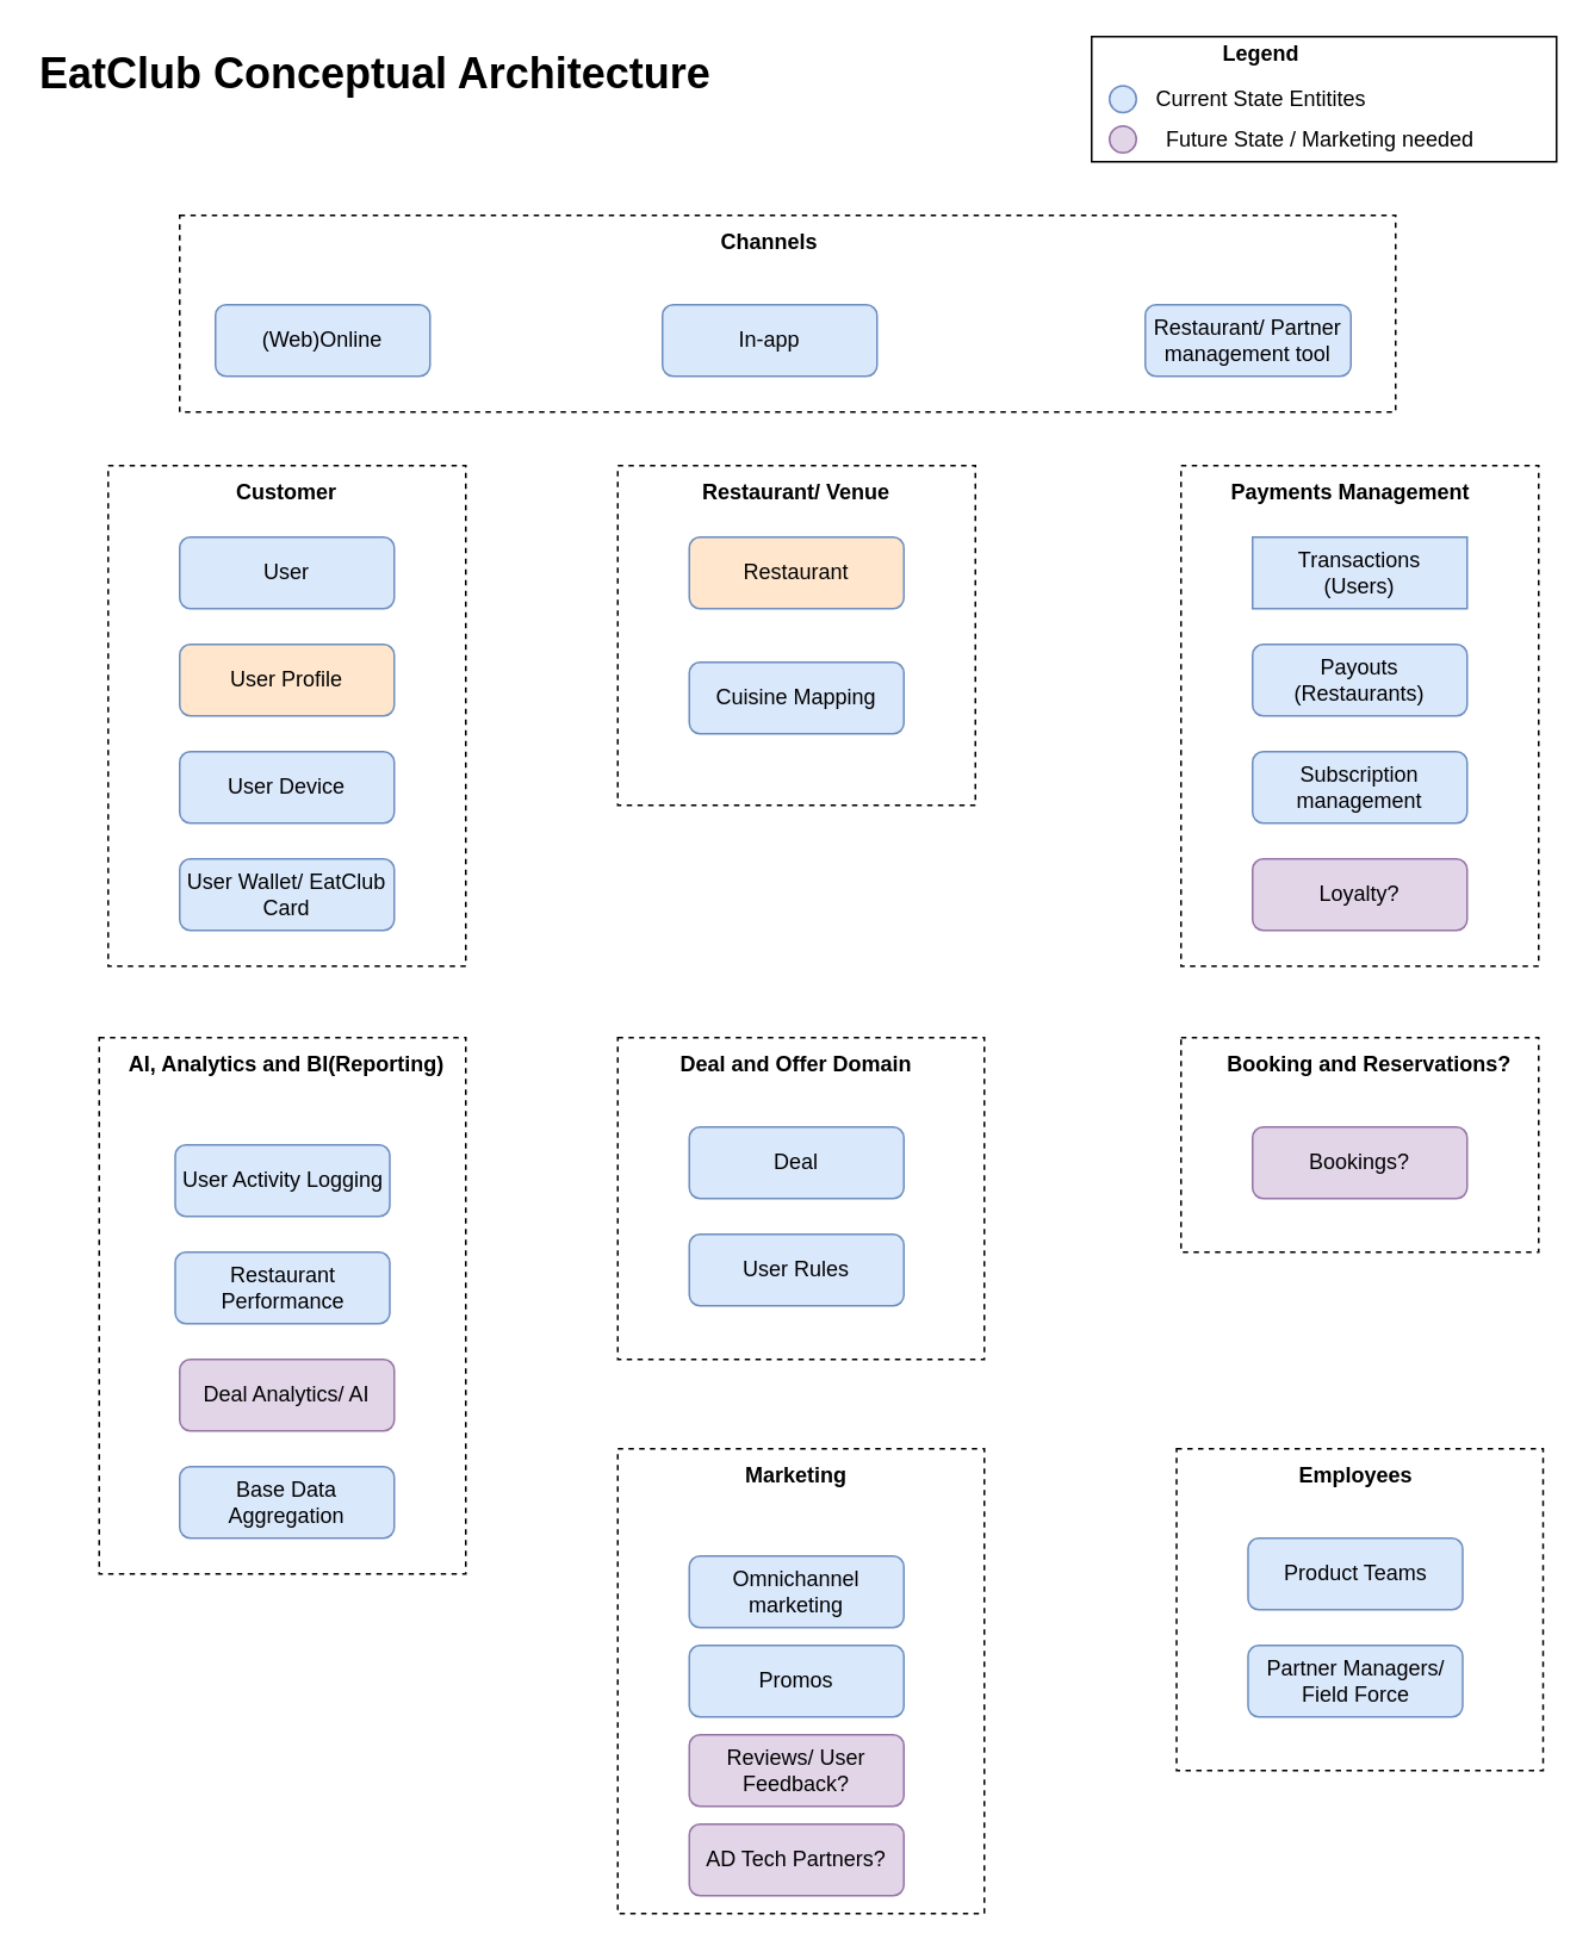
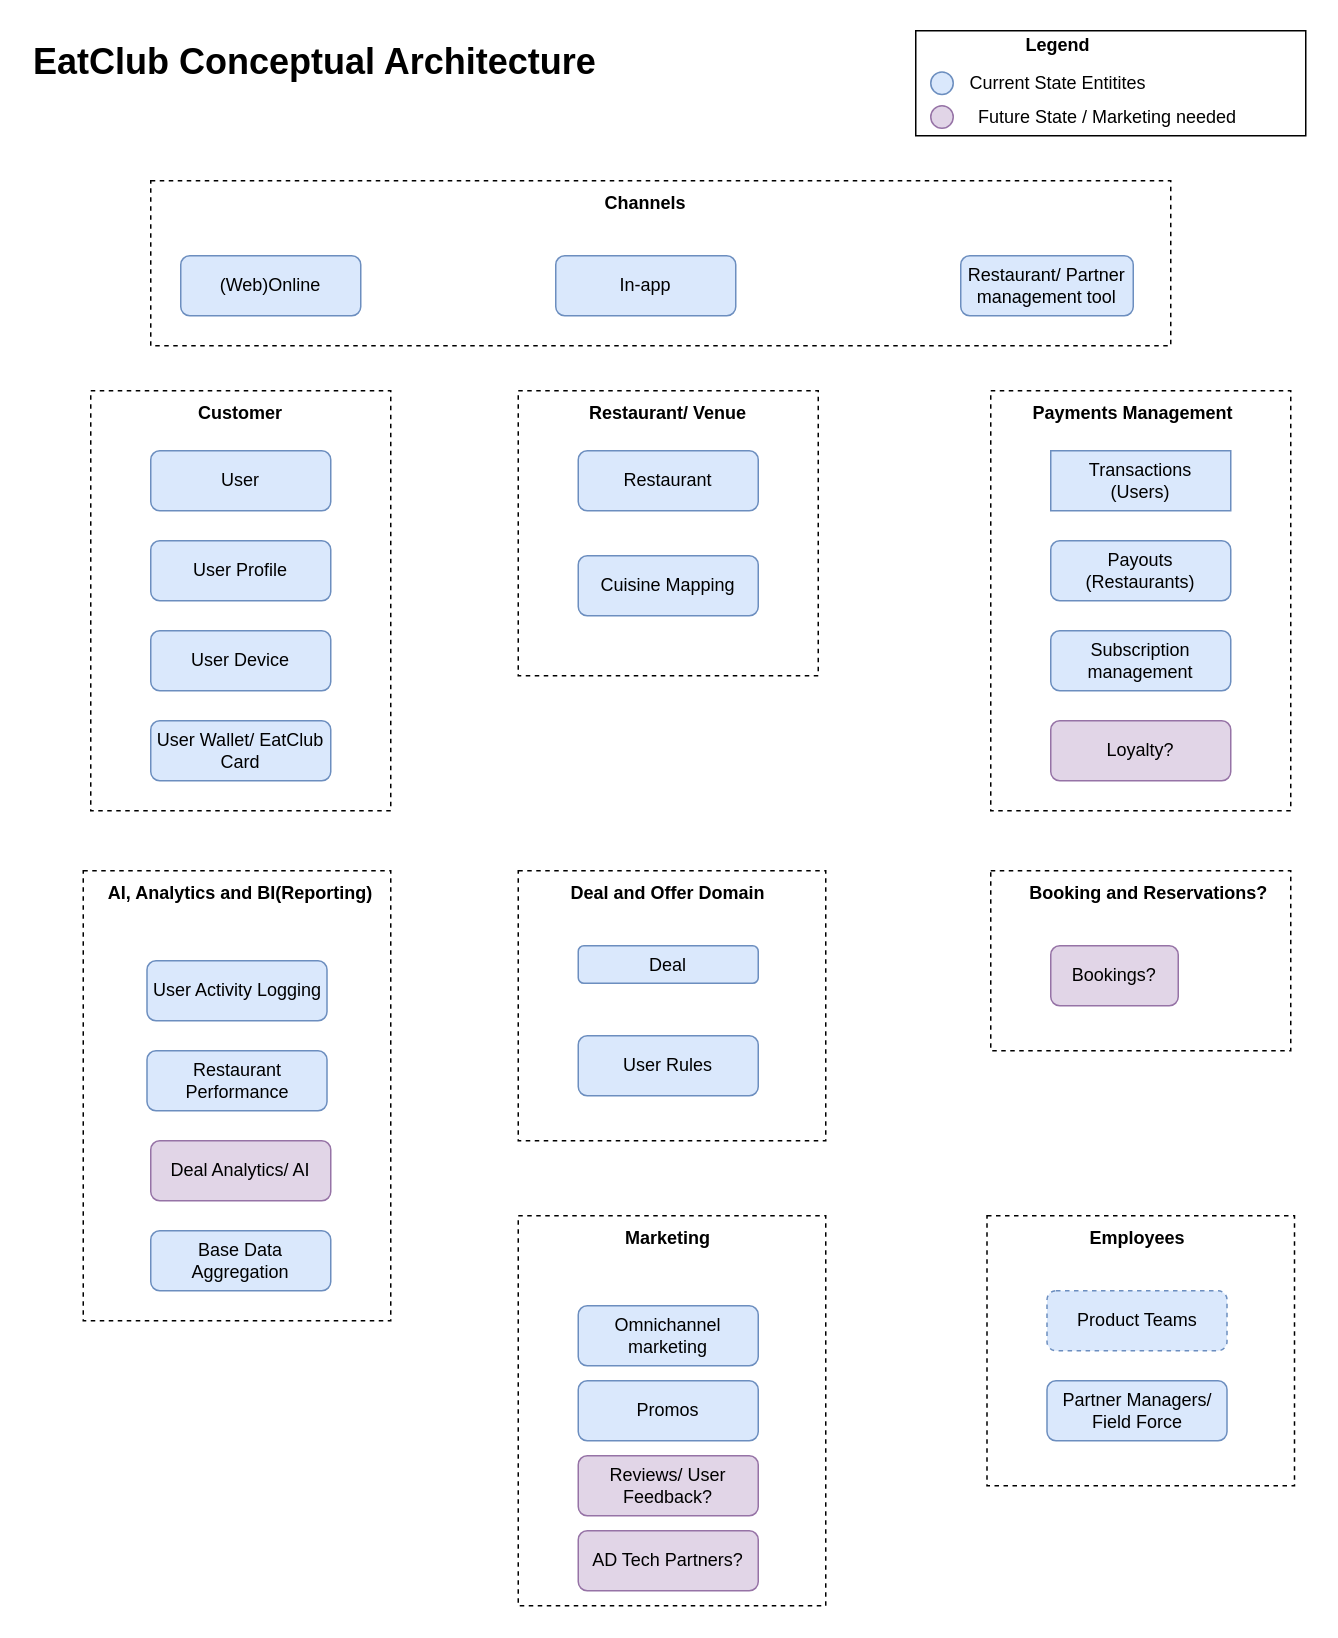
- <mxCell id="19" value="Restaurant" style="rounded=1;whiteSpace=wrap;html=1;fillColor=#ffe6cc;strokeColor=#6c8ebf;" vertex="1" parent="1"><mxGeometry x="385" y="300" width="120" height="40" as="geometry" /></mxCell>
+ <mxCell id="19" value="Restaurant" style="rounded=1;whiteSpace=wrap;html=1;fillColor=#dae8fc;strokeColor=#6c8ebf;" vertex="1" parent="1"><mxGeometry x="385" y="300" width="120" height="40" as="geometry" /></mxCell>
- <mxCell id="16" value="User Profile" style="rounded=1;whiteSpace=wrap;html=1;fillColor=#ffe6cc;strokeColor=#6c8ebf;" vertex="1" parent="1"><mxGeometry x="100" y="360" width="120" height="40" as="geometry" /></mxCell>
+ <mxCell id="16" value="User Profile" style="rounded=1;whiteSpace=wrap;html=1;fillColor=#dae8fc;strokeColor=#6c8ebf;" vertex="1" parent="1"><mxGeometry x="100" y="360" width="120" height="40" as="geometry" /></mxCell>
- <mxCell id="24" value="Deal" style="rounded=1;whiteSpace=wrap;html=1;fillColor=#dae8fc;strokeColor=#6c8ebf;" vertex="1" parent="1"><mxGeometry x="385" y="630" width="120" height="40" as="geometry" /></mxCell>
+ <mxCell id="24" value="Deal" style="rounded=1;whiteSpace=wrap;html=1;fillColor=#dae8fc;strokeColor=#6c8ebf;" vertex="1" parent="1"><mxGeometry x="385" y="630" width="120" height="25" as="geometry" /></mxCell>
- <mxCell id="29" value="Bookings?" style="rounded=1;whiteSpace=wrap;html=1;fillColor=#e1d5e7;strokeColor=#9673a6;" vertex="1" parent="1"><mxGeometry x="700" y="630" width="120" height="40" as="geometry" /></mxCell>
+ <mxCell id="29" value="Bookings?" style="rounded=1;whiteSpace=wrap;html=1;fillColor=#e1d5e7;strokeColor=#9673a6;" vertex="1" parent="1"><mxGeometry x="700" y="630" width="85" height="40" as="geometry" /></mxCell>
- <mxCell id="42" value="Product Teams" style="rounded=1;whiteSpace=wrap;html=1;fillColor=#dae8fc;strokeColor=#6c8ebf;" vertex="1" parent="1"><mxGeometry x="697.5" y="860" width="120" height="40" as="geometry" /></mxCell>
+ <mxCell id="42" value="Product Teams" style="rounded=1;whiteSpace=wrap;html=1;fillColor=#dae8fc;strokeColor=#6c8ebf;dashed=1;" vertex="1" parent="1"><mxGeometry x="697.5" y="860" width="120" height="40" as="geometry" /></mxCell>
